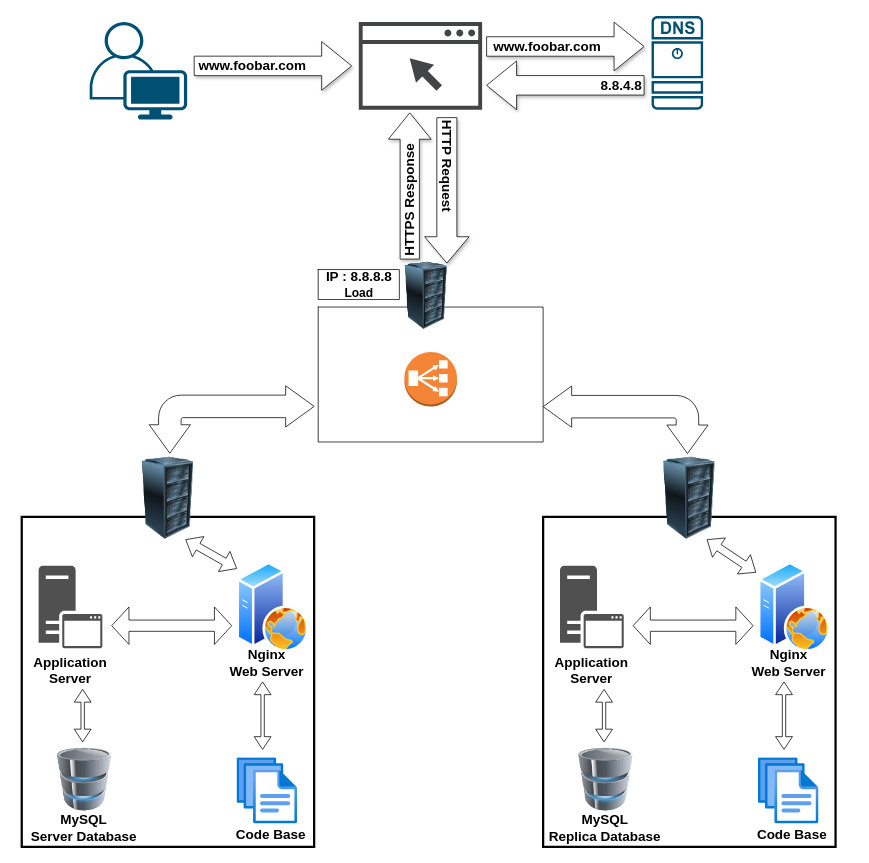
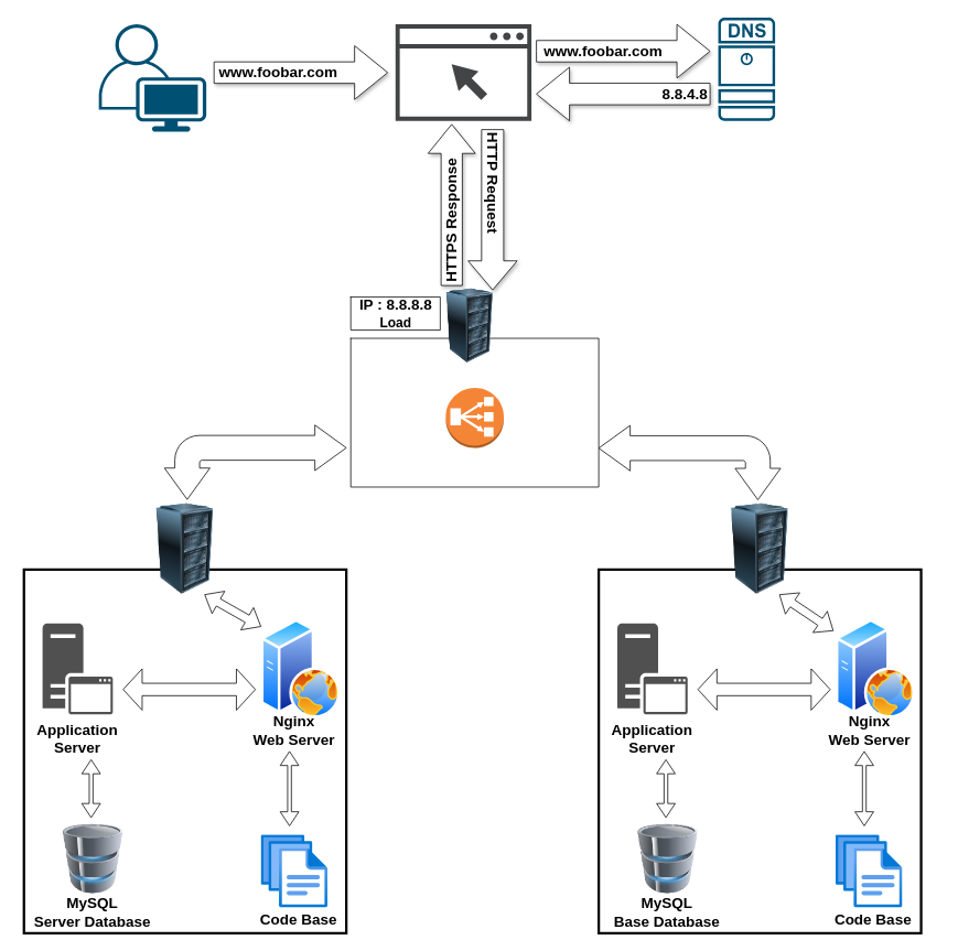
- <mxCell id="49" value="&lt;span style=&quot;font-size: 18px;&quot;&gt;&lt;b&gt;MySQL&lt;br&gt;Replica Database&lt;br&gt;&lt;/b&gt;&lt;/span&gt;" style="text;strokeColor=none;align=center;fillColor=none;html=1;verticalAlign=middle;whiteSpace=wrap;rounded=0;" parent="42" vertex="1"><mxGeometry x="-7.5" y="400.0" width="180" height="30" as="geometry" /></mxCell>
+ <mxCell id="49" value="&lt;span style=&quot;font-size: 18px;&quot;&gt;&lt;b&gt;MySQL&lt;br&gt;Base Database&lt;br&gt;&lt;/b&gt;&lt;/span&gt;" style="text;strokeColor=none;align=center;fillColor=none;html=1;verticalAlign=middle;whiteSpace=wrap;rounded=0;" parent="42" vertex="1"><mxGeometry x="-7.5" y="400.0" width="180" height="30" as="geometry" /></mxCell>
